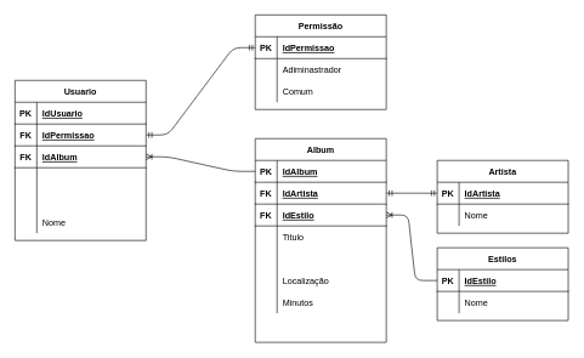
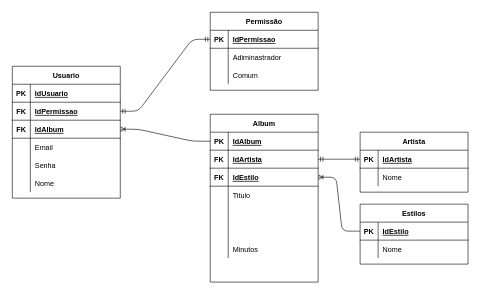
+ <mxCell id="14" value="Email" style="shape=partialRectangle;connectable=0;fillColor=none;top=0;left=0;bottom=0;right=0;align=left;spacingLeft=6;overflow=hidden;" vertex="1" parent="12"><mxGeometry x="30" width="150" height="30" as="geometry" /></mxCell>
+ <mxCell id="17" value="Senha" style="shape=partialRectangle;connectable=0;fillColor=none;top=0;left=0;bottom=0;right=0;align=left;spacingLeft=6;overflow=hidden;" vertex="1" parent="15"><mxGeometry x="30" width="150" height="30" as="geometry" /></mxCell>
- <mxCell id="45" value="Localização" style="shape=partialRectangle;connectable=0;fillColor=none;top=0;left=0;bottom=0;right=0;align=left;spacingLeft=6;overflow=hidden;" vertex="1" parent="43"><mxGeometry x="30" width="150" height="30" as="geometry" /></mxCell>
